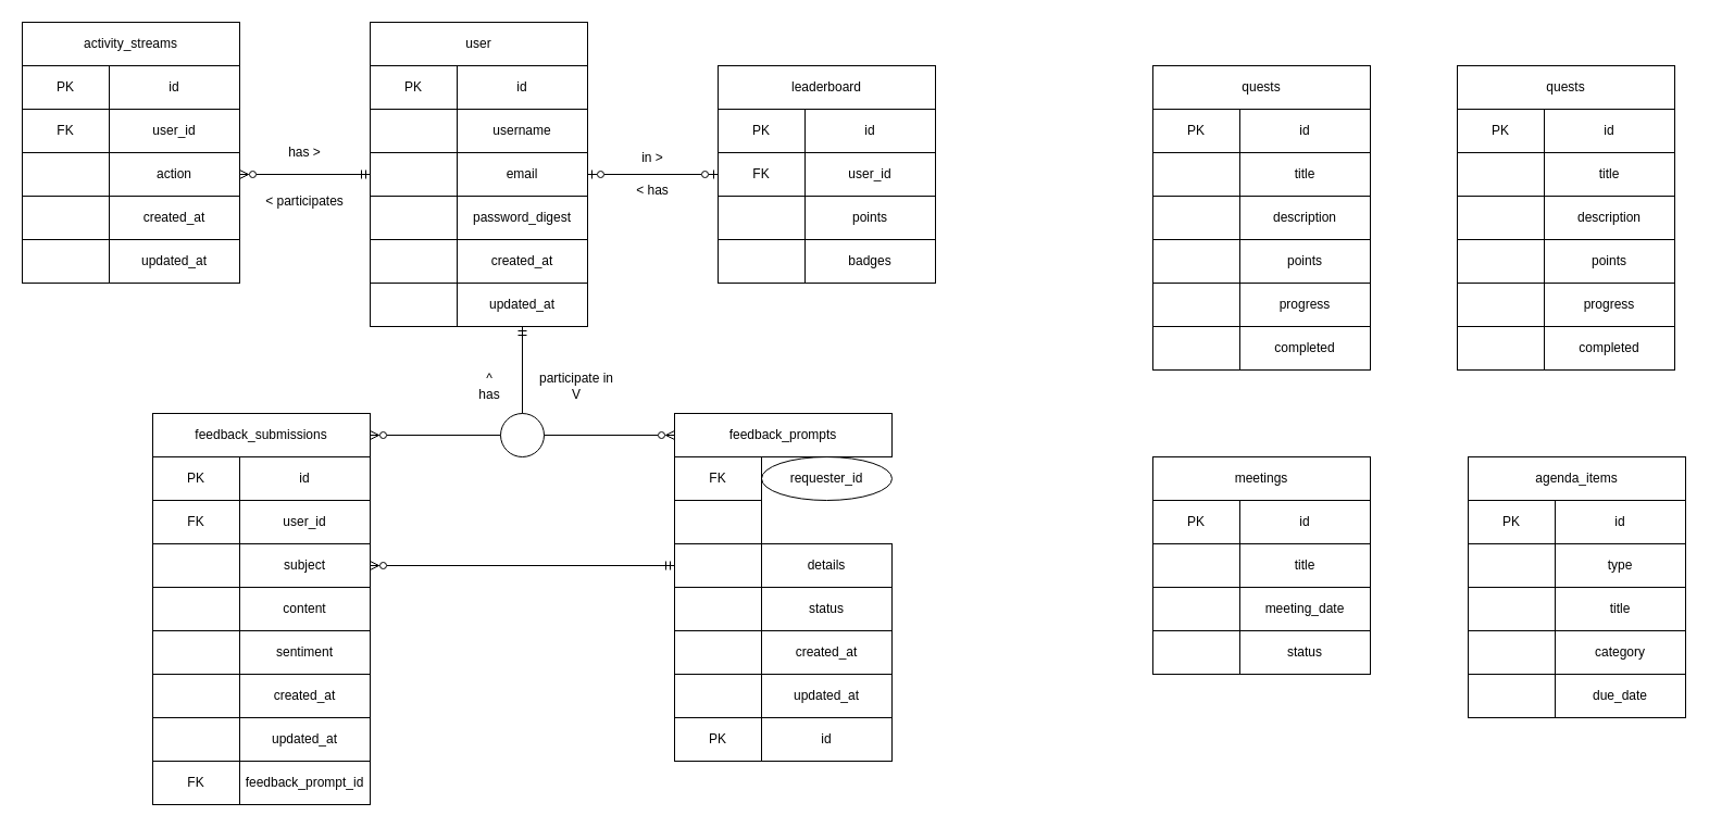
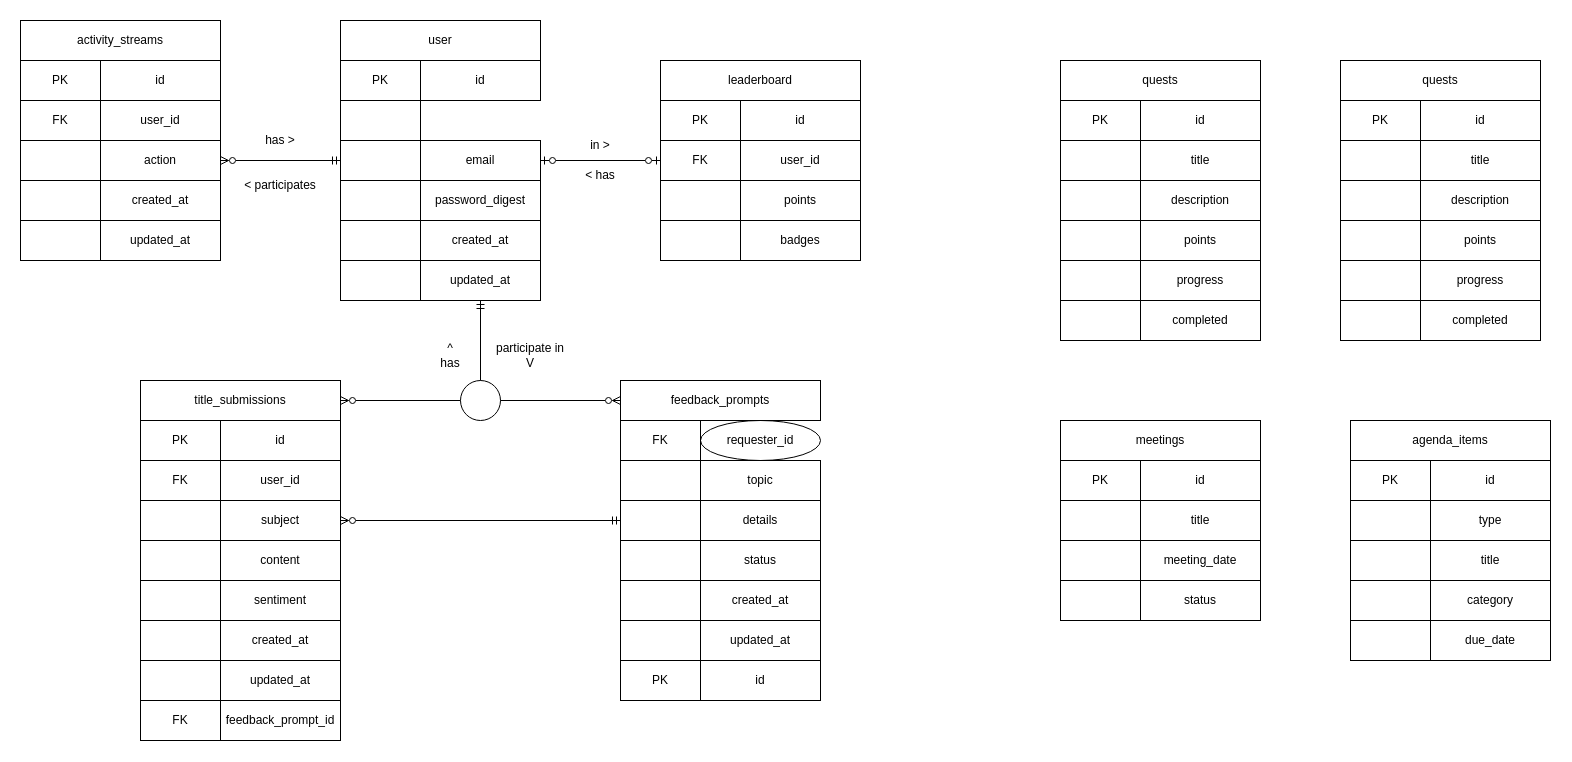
- <mxCell id="5" value="username" style="rounded=0;whiteSpace=wrap;html=1;fillColor=none;" parent="2" vertex="1"><mxGeometry x="80" y="80" width="120" height="40" as="geometry" /></mxCell>
- <mxCell id="100" value="feedback_submissions" style="rounded=0;whiteSpace=wrap;html=1;fillColor=none;" parent="1" vertex="1"><mxGeometry x="140" y="380" width="200" height="40" as="geometry" /></mxCell>
+ <mxCell id="100" value="title_submissions" style="rounded=0;whiteSpace=wrap;html=1;fillColor=none;" parent="1" vertex="1"><mxGeometry x="140" y="380" width="200" height="40" as="geometry" /></mxCell>
+ <mxCell id="120" value="topic" style="rounded=0;whiteSpace=wrap;html=1;fillColor=none;" vertex="1" parent="117"><mxGeometry x="80" y="80" width="120" height="40" as="geometry" /></mxCell>
